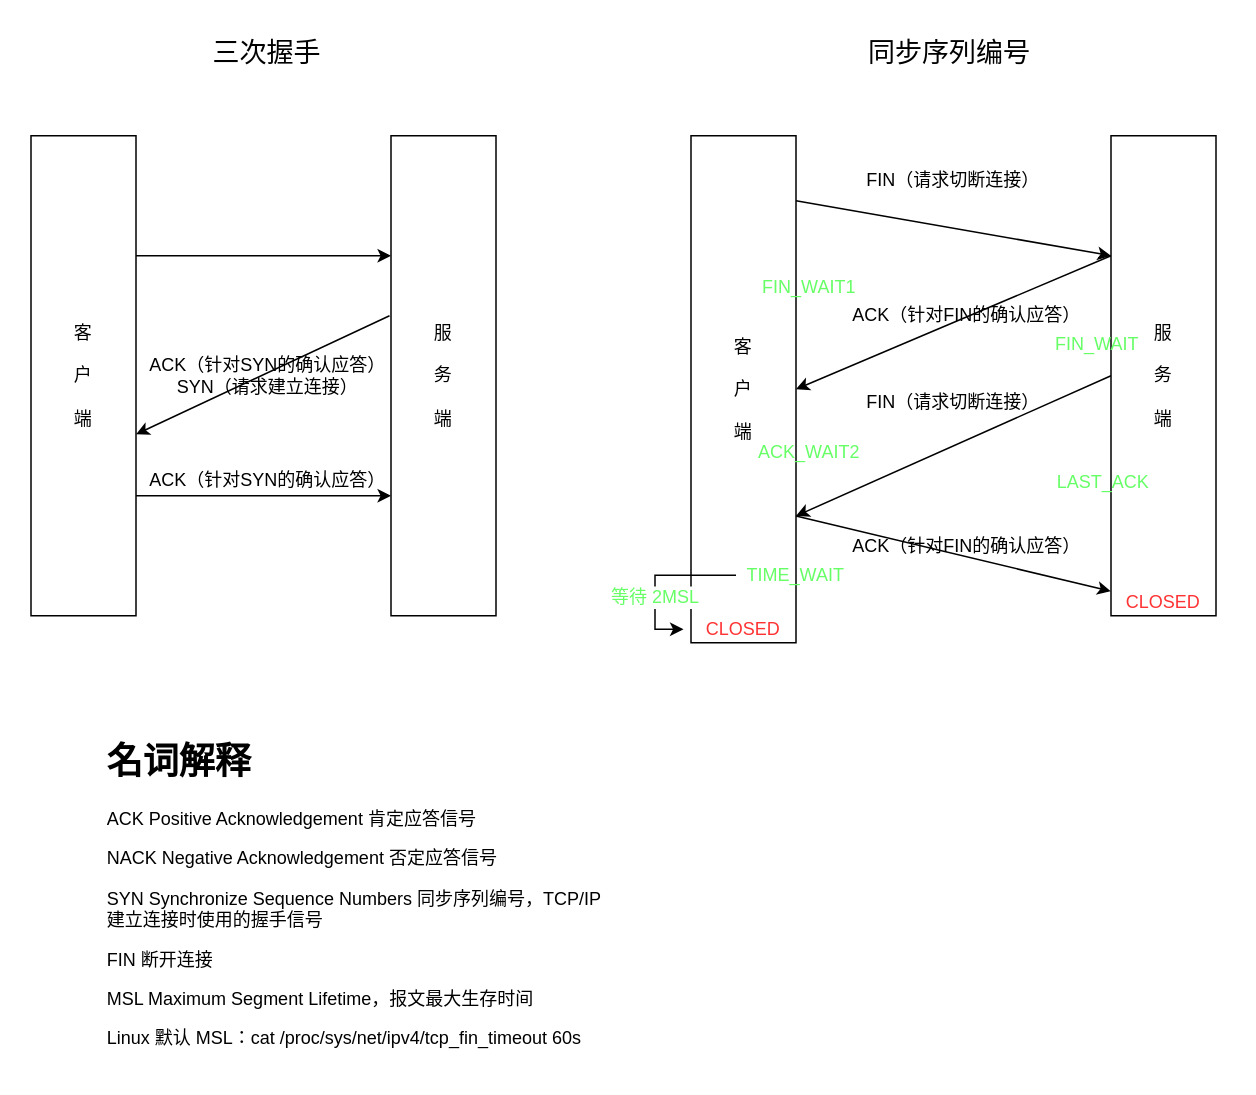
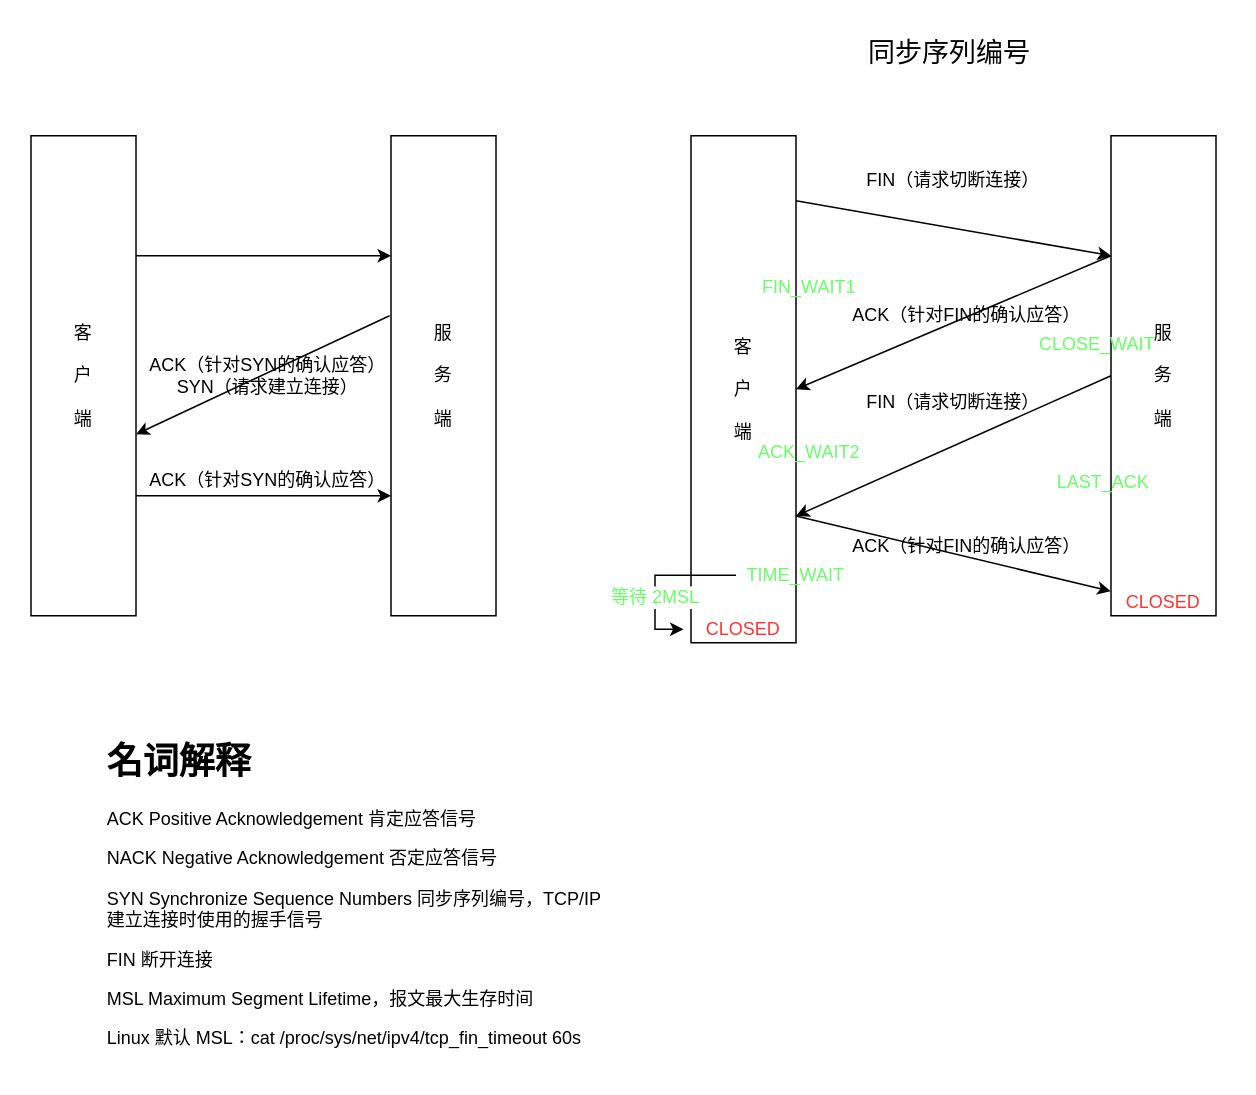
- <mxCell id="5" value="三次握手" style="text;html=1;strokeColor=none;fillColor=none;align=center;verticalAlign=middle;whiteSpace=wrap;rounded=0;fontSize=18;" parent="1" vertex="1"><mxGeometry x="95" y="20" width="165" height="30" as="geometry" /></mxCell>
- <mxCell id="23" value="FIN_WAIT" style="text;html=1;strokeColor=none;fillColor=none;align=center;verticalAlign=middle;whiteSpace=wrap;rounded=0;fontSize=12;fontColor=#66FF66;" parent="1" vertex="1"><mxGeometry x="686" y="220" width="90" height="18" as="geometry" /></mxCell>
+ <mxCell id="23" value="CLOSE_WAIT" style="text;html=1;strokeColor=none;fillColor=none;align=center;verticalAlign=middle;whiteSpace=wrap;rounded=0;fontSize=12;fontColor=#66FF66;" parent="1" vertex="1"><mxGeometry x="686" y="220" width="90" height="18" as="geometry" /></mxCell>
